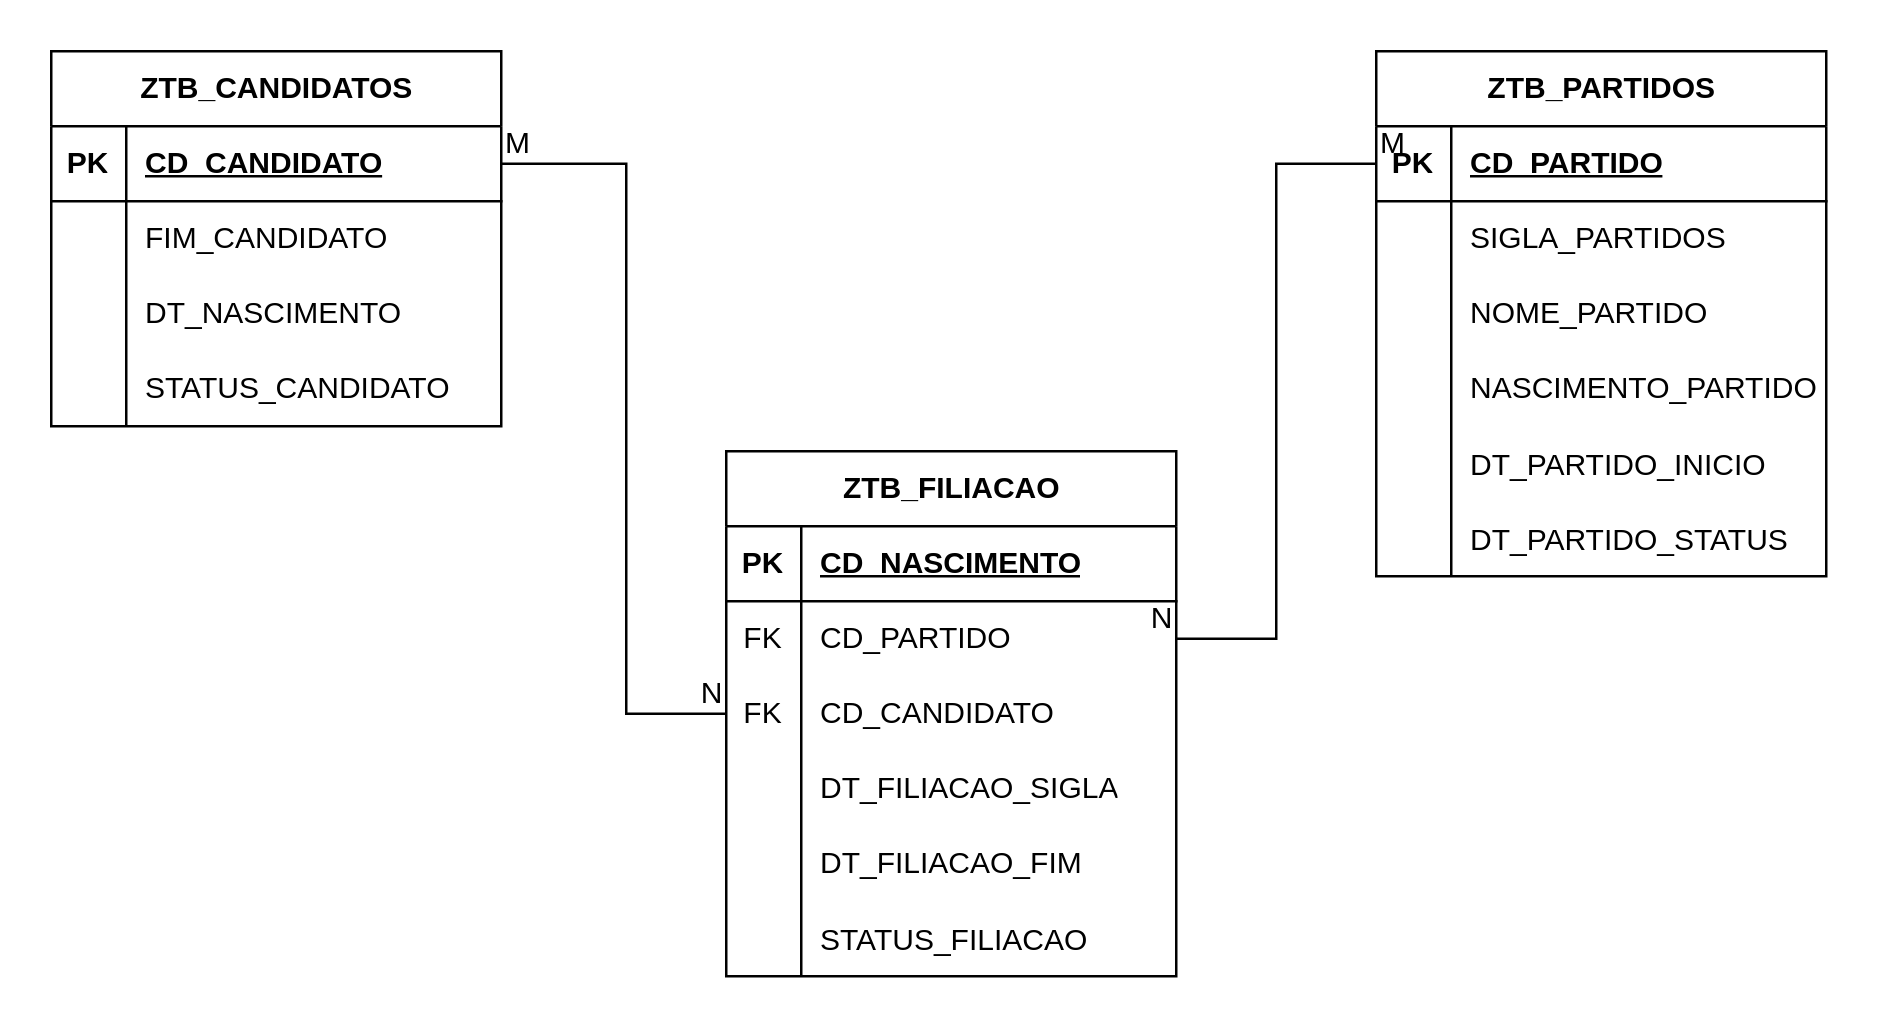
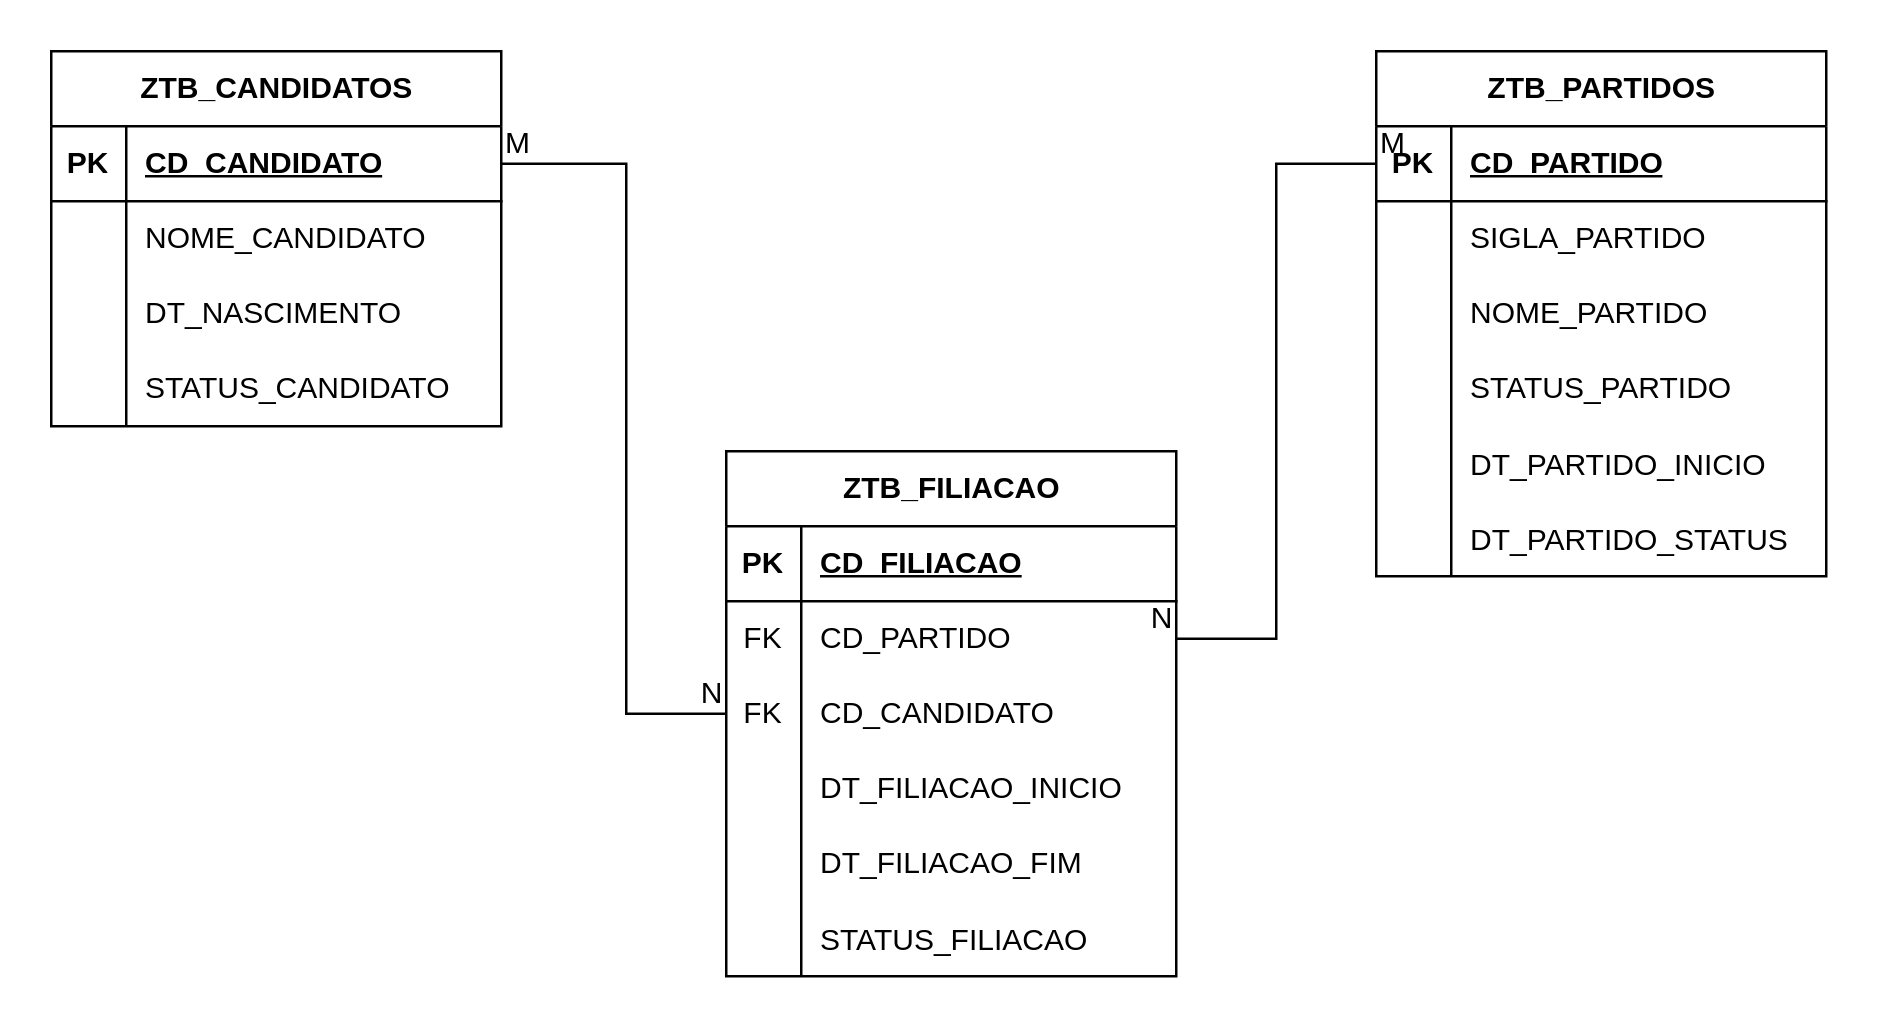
- <mxCell id="8" value="FIM_CANDIDATO" style="shape=partialRectangle;connectable=0;fillColor=none;top=0;left=0;bottom=0;right=0;align=left;spacingLeft=6;overflow=hidden;whiteSpace=wrap;html=1;" vertex="1" parent="6"><mxGeometry x="30" width="150" height="30" as="geometry"><mxRectangle width="150" height="30" as="alternateBounds" /></mxGeometry></mxCell>
+ <mxCell id="8" value="NOME_CANDIDATO" style="shape=partialRectangle;connectable=0;fillColor=none;top=0;left=0;bottom=0;right=0;align=left;spacingLeft=6;overflow=hidden;whiteSpace=wrap;html=1;" vertex="1" parent="6"><mxGeometry x="30" width="150" height="30" as="geometry"><mxRectangle width="150" height="30" as="alternateBounds" /></mxGeometry></mxCell>
- <mxCell id="21" value="SIGLA_PARTIDOS" style="shape=partialRectangle;connectable=0;fillColor=none;top=0;left=0;bottom=0;right=0;align=left;spacingLeft=6;overflow=hidden;whiteSpace=wrap;html=1;" vertex="1" parent="19"><mxGeometry x="30" width="150" height="30" as="geometry"><mxRectangle width="150" height="30" as="alternateBounds" /></mxGeometry></mxCell>
+ <mxCell id="21" value="SIGLA_PARTIDO" style="shape=partialRectangle;connectable=0;fillColor=none;top=0;left=0;bottom=0;right=0;align=left;spacingLeft=6;overflow=hidden;whiteSpace=wrap;html=1;" vertex="1" parent="19"><mxGeometry x="30" width="150" height="30" as="geometry"><mxRectangle width="150" height="30" as="alternateBounds" /></mxGeometry></mxCell>
- <mxCell id="27" value="NASCIMENTO_PARTIDO" style="shape=partialRectangle;connectable=0;fillColor=none;top=0;left=0;bottom=0;right=0;align=left;spacingLeft=6;overflow=hidden;whiteSpace=wrap;html=1;" vertex="1" parent="25"><mxGeometry x="30" width="150" height="30" as="geometry"><mxRectangle width="150" height="30" as="alternateBounds" /></mxGeometry></mxCell>
+ <mxCell id="27" value="STATUS_PARTIDO" style="shape=partialRectangle;connectable=0;fillColor=none;top=0;left=0;bottom=0;right=0;align=left;spacingLeft=6;overflow=hidden;whiteSpace=wrap;html=1;" vertex="1" parent="25"><mxGeometry x="30" width="150" height="30" as="geometry"><mxRectangle width="150" height="30" as="alternateBounds" /></mxGeometry></mxCell>
- <mxCell id="37" value="CD_NASCIMENTO" style="shape=partialRectangle;connectable=0;fillColor=none;top=0;left=0;bottom=0;right=0;align=left;spacingLeft=6;fontStyle=5;overflow=hidden;whiteSpace=wrap;html=1;" vertex="1" parent="35"><mxGeometry x="30" width="150" height="30" as="geometry"><mxRectangle width="150" height="30" as="alternateBounds" /></mxGeometry></mxCell>
+ <mxCell id="37" value="CD_FILIACAO" style="shape=partialRectangle;connectable=0;fillColor=none;top=0;left=0;bottom=0;right=0;align=left;spacingLeft=6;fontStyle=5;overflow=hidden;whiteSpace=wrap;html=1;" vertex="1" parent="35"><mxGeometry x="30" width="150" height="30" as="geometry"><mxRectangle width="150" height="30" as="alternateBounds" /></mxGeometry></mxCell>
- <mxCell id="46" value="DT_FILIACAO_SIGLA" style="shape=partialRectangle;connectable=0;fillColor=none;top=0;left=0;bottom=0;right=0;align=left;spacingLeft=6;overflow=hidden;whiteSpace=wrap;html=1;" vertex="1" parent="44"><mxGeometry x="30" width="150" height="30" as="geometry"><mxRectangle width="150" height="30" as="alternateBounds" /></mxGeometry></mxCell>
+ <mxCell id="46" value="DT_FILIACAO_INICIO" style="shape=partialRectangle;connectable=0;fillColor=none;top=0;left=0;bottom=0;right=0;align=left;spacingLeft=6;overflow=hidden;whiteSpace=wrap;html=1;" vertex="1" parent="44"><mxGeometry x="30" width="150" height="30" as="geometry"><mxRectangle width="150" height="30" as="alternateBounds" /></mxGeometry></mxCell>
